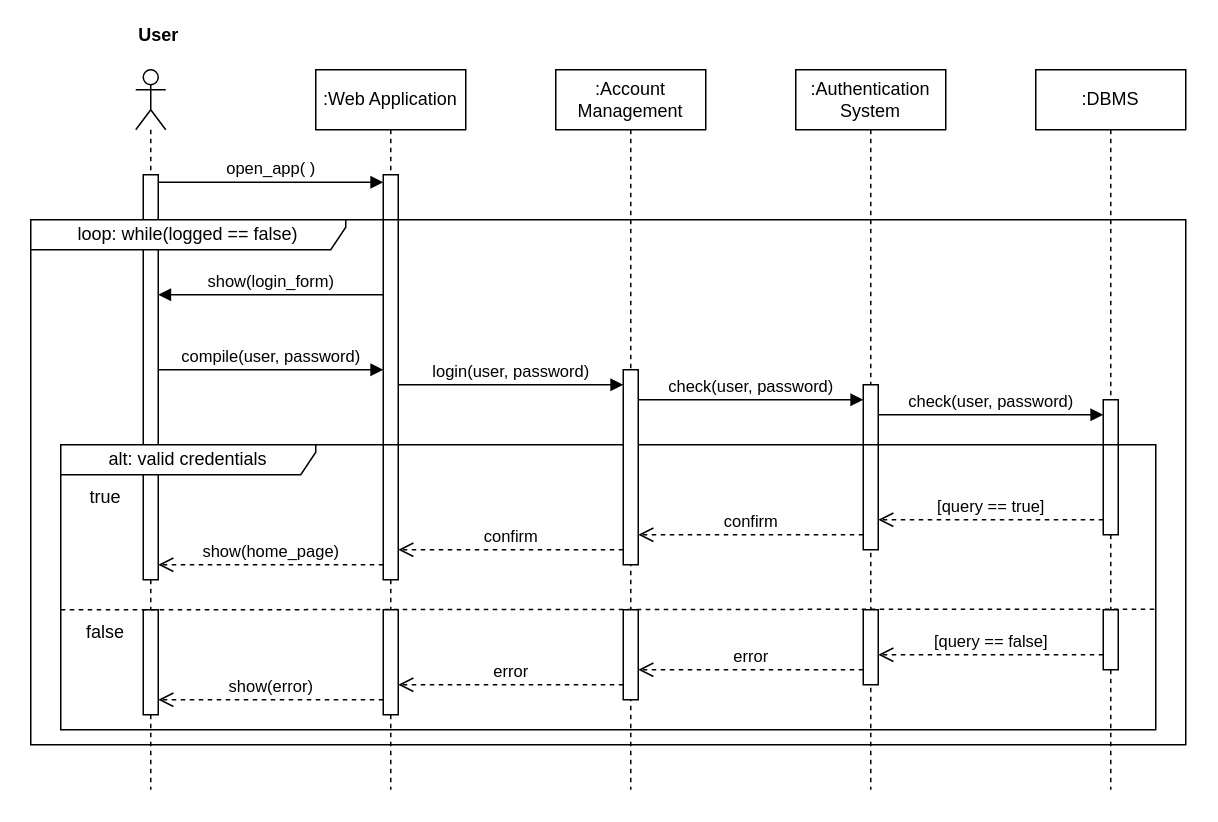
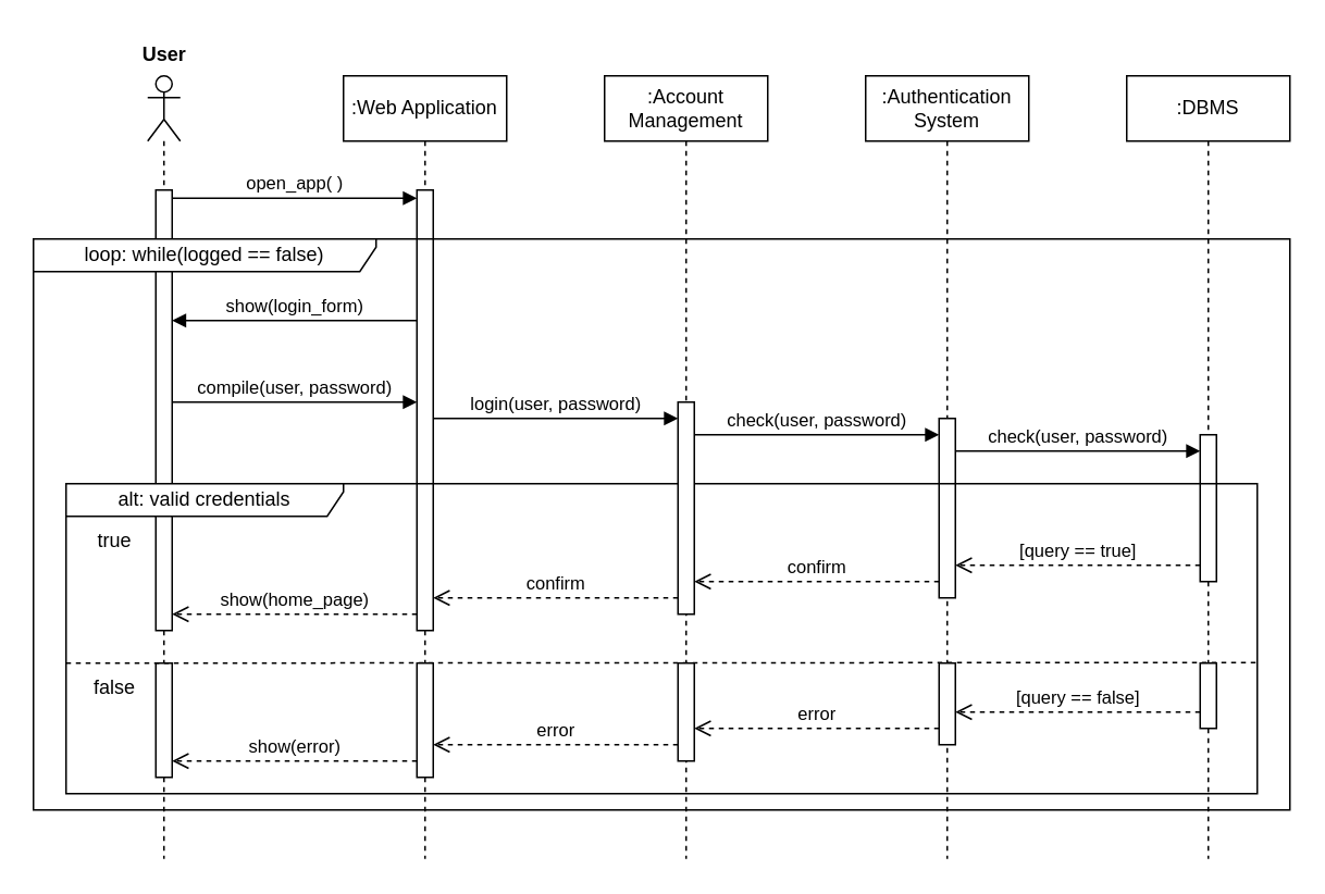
- <mxCell id="5" value="User" style="text;align=center;fontStyle=1;verticalAlign=middle;spacingLeft=3;spacingRight=3;strokeColor=none;rotatable=0;points=[[0,0.5],[1,0.5]];portConstraint=eastwest;html=1;" vertex="1" parent="1"><mxGeometry x="65" y="10" width="80" height="26" as="geometry" /></mxCell>
+ <mxCell id="5" value="User" style="text;align=center;fontStyle=1;verticalAlign=middle;spacingLeft=3;spacingRight=3;strokeColor=none;rotatable=0;points=[[0,0.5],[1,0.5]];portConstraint=eastwest;html=1;" vertex="1" parent="1"><mxGeometry x="60" y="20" width="80" height="26" as="geometry" /></mxCell>
